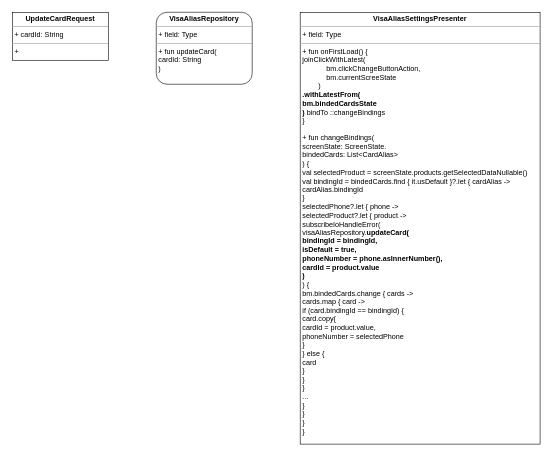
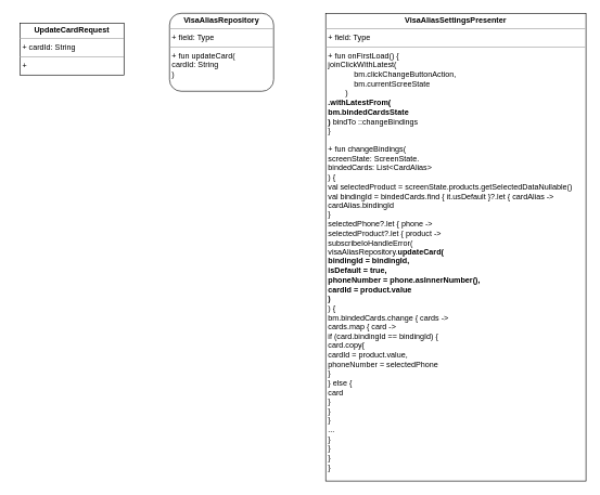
- <mxCell id="2" value="&lt;p style=&quot;margin: 0px ; margin-top: 4px ; text-align: center&quot;&gt;&lt;b&gt;UpdateCardRequest&lt;/b&gt;&lt;/p&gt;&lt;hr size=&quot;1&quot;&gt;&lt;p style=&quot;margin: 0px ; margin-left: 4px&quot;&gt;+ cardId: String&lt;/p&gt;&lt;hr size=&quot;1&quot;&gt;&lt;p style=&quot;margin: 0px ; margin-left: 4px&quot;&gt;+ &lt;br&gt;&lt;/p&gt;" style="verticalAlign=top;align=left;overflow=fill;fontSize=12;fontFamily=Helvetica;html=1;" vertex="1" parent="1"><mxGeometry x="20" y="20" width="160" height="80" as="geometry" /></mxCell>
+ <mxCell id="2" value="&lt;p style=&quot;margin: 0px ; margin-top: 4px ; text-align: center&quot;&gt;&lt;b&gt;UpdateCardRequest&lt;/b&gt;&lt;/p&gt;&lt;hr size=&quot;1&quot;&gt;&lt;p style=&quot;margin: 0px ; margin-left: 4px&quot;&gt;+ cardId: String&lt;/p&gt;&lt;hr size=&quot;1&quot;&gt;&lt;p style=&quot;margin: 0px ; margin-left: 4px&quot;&gt;+ &lt;br&gt;&lt;/p&gt;" style="verticalAlign=top;align=left;overflow=fill;fontSize=12;fontFamily=Helvetica;html=1;" vertex="1" parent="1"><mxGeometry x="30" y="35" width="160" height="80" as="geometry" /></mxCell>
